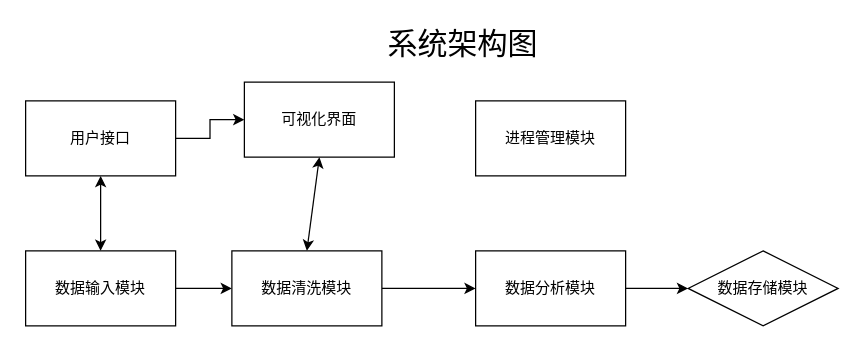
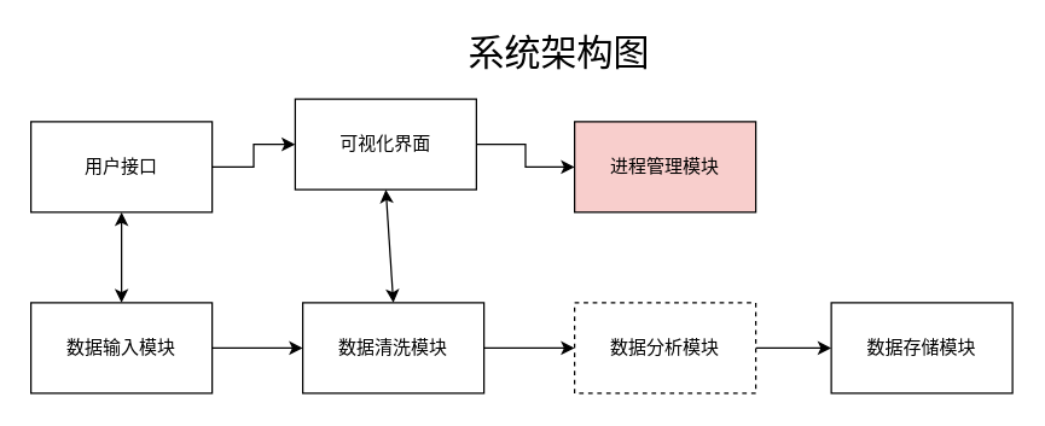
+ <mxCell id="6" value="" style="edgeStyle=orthogonalEdgeStyle;rounded=0;orthogonalLoop=1;jettySize=auto;html=1;" edge="1" parent="1" source="7" target="11"><mxGeometry relative="1" as="geometry" /></mxCell>
- <mxCell id="11" value="进程管理模块" style="rounded=0;whiteSpace=wrap;html=1;" vertex="1" parent="1"><mxGeometry x="380" y="80" width="120" height="60" as="geometry" /></mxCell>
+ <mxCell id="11" value="进程管理模块" style="rounded=0;whiteSpace=wrap;html=1;fillColor=#f8cecc;" vertex="1" parent="1"><mxGeometry x="380" y="80" width="120" height="60" as="geometry" /></mxCell>
- <mxCell id="9" value="数据清洗模块" style="rounded=0;whiteSpace=wrap;html=1;" vertex="1" parent="1"><mxGeometry x="185" y="200" width="120" height="60" as="geometry" /></mxCell>
+ <mxCell id="9" value="数据清洗模块" style="rounded=0;whiteSpace=wrap;html=1;" vertex="1" parent="1"><mxGeometry x="200" y="200" width="120" height="60" as="geometry" /></mxCell>
- <mxCell id="13" value="数据分析模块" style="rounded=0;whiteSpace=wrap;html=1;" vertex="1" parent="1"><mxGeometry x="380" y="200" width="120" height="60" as="geometry" /></mxCell>
+ <mxCell id="13" value="数据分析模块" style="rounded=0;whiteSpace=wrap;html=1;dashed=1;" vertex="1" parent="1"><mxGeometry x="380" y="200" width="120" height="60" as="geometry" /></mxCell>
- <mxCell id="10" value="数据存储模块" style="rhombus;whiteSpace=wrap;html=1;" vertex="1" parent="1"><mxGeometry x="550" y="200" width="120" height="60" as="geometry" /></mxCell>
+ <mxCell id="10" value="数据存储模块" style="rounded=0;whiteSpace=wrap;html=1;" vertex="1" parent="1"><mxGeometry x="550" y="200" width="120" height="60" as="geometry" /></mxCell>
